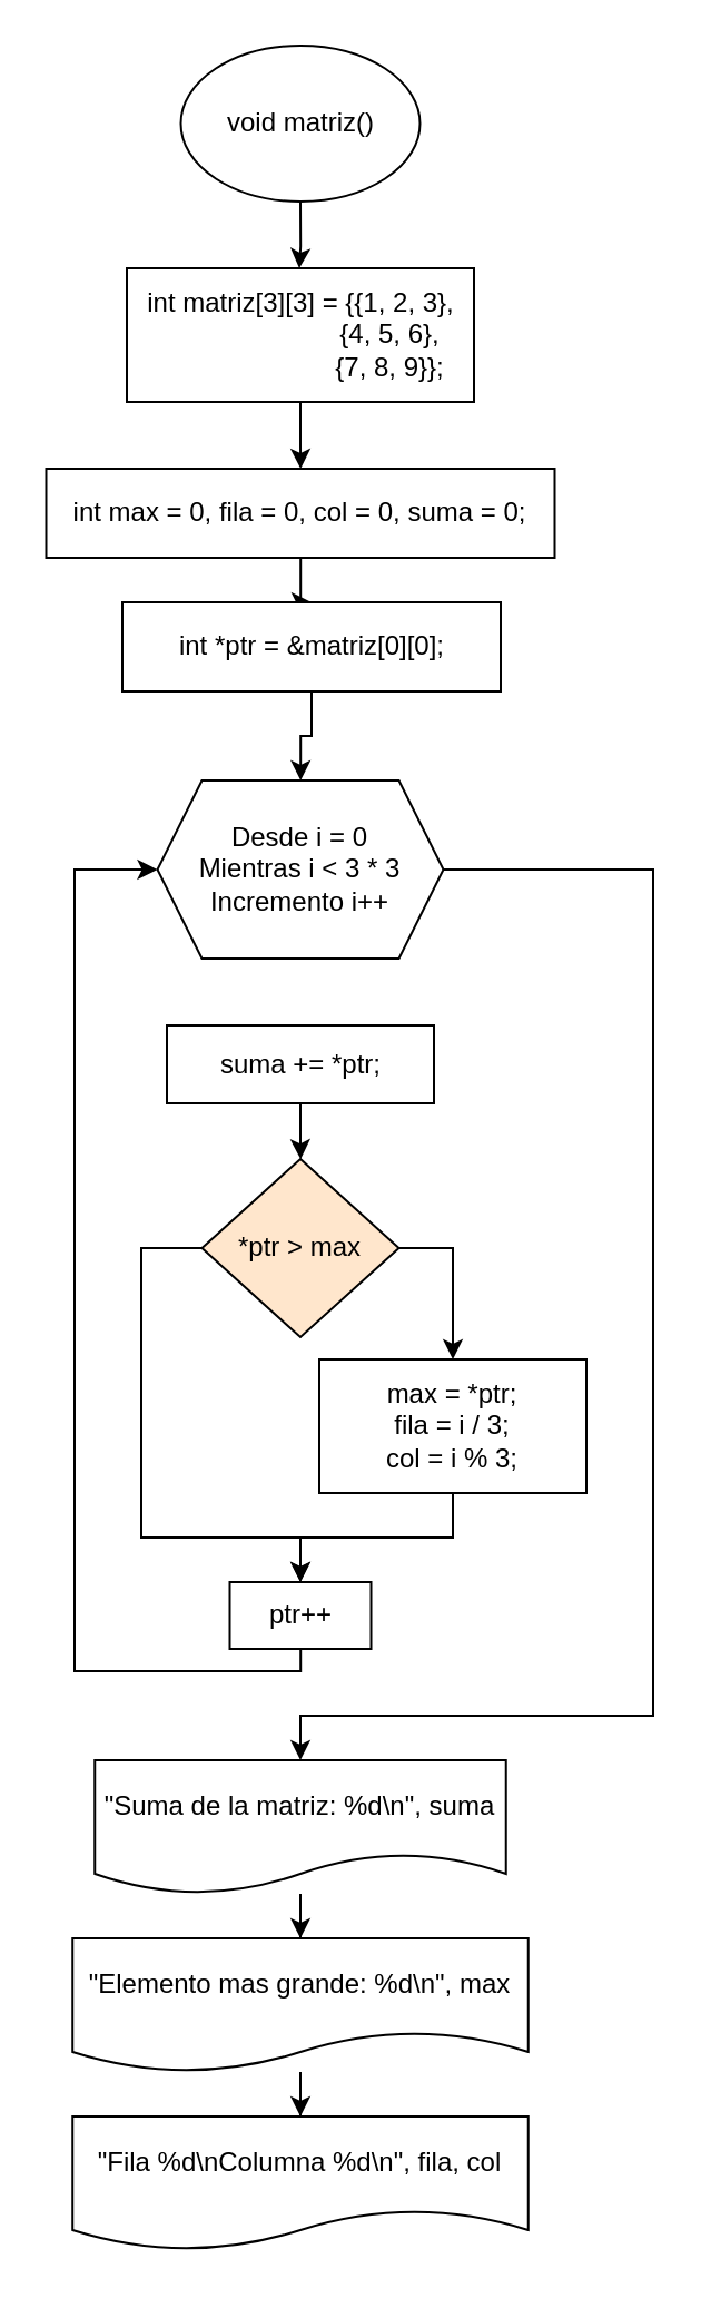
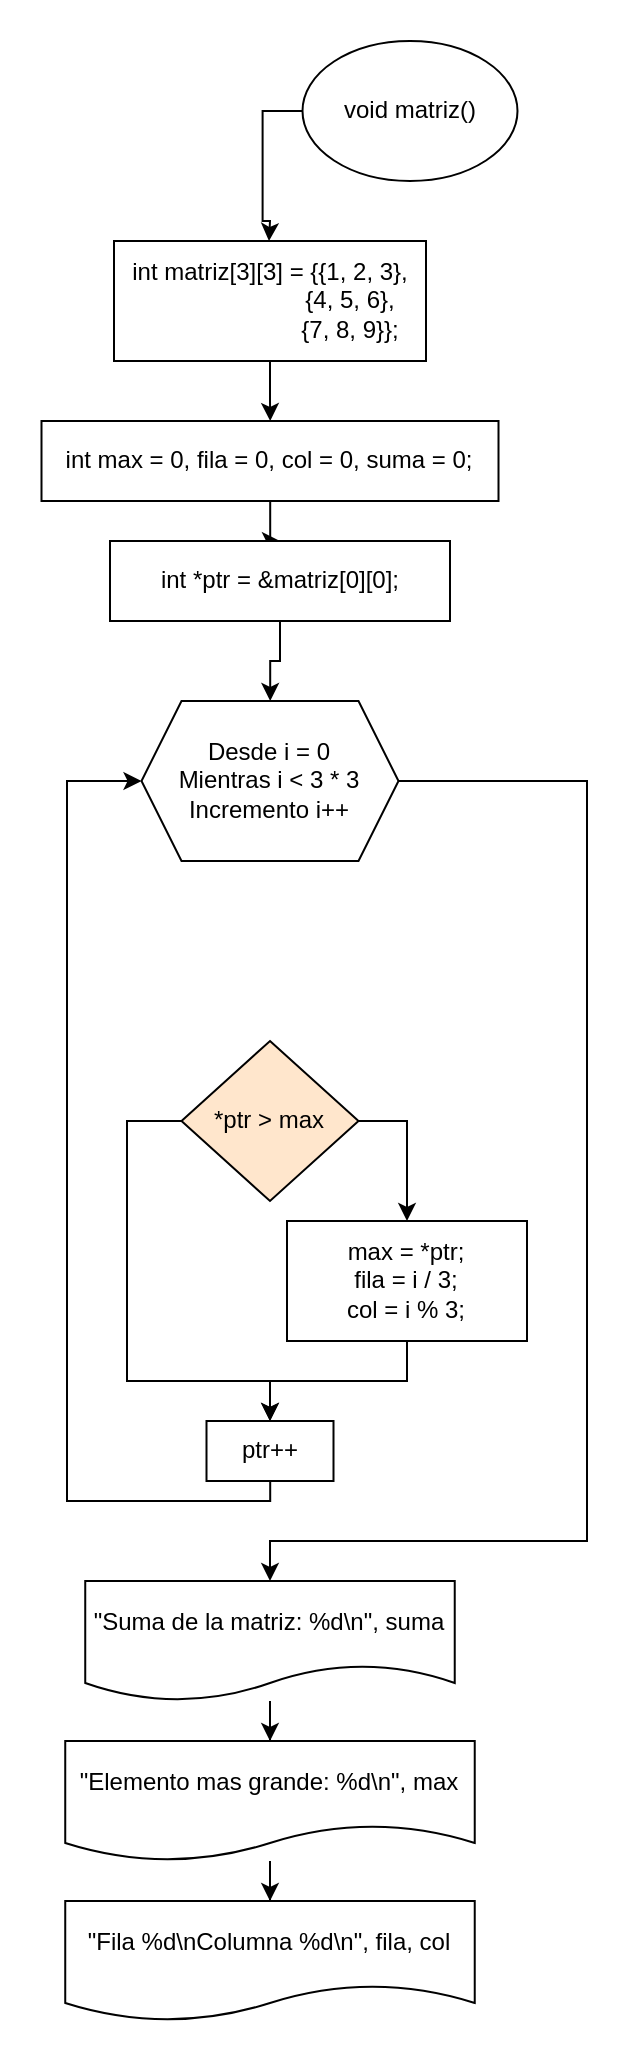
- <mxCell id="3" value="void matriz()" style="ellipse;whiteSpace=wrap;html=1;" vertex="1" parent="1"><mxGeometry x="80.75" y="20" width="107.5" height="70" as="geometry" /></mxCell>
+ <mxCell id="3" value="void matriz()" style="ellipse;whiteSpace=wrap;html=1;" vertex="1" parent="1"><mxGeometry x="150.75" y="20" width="107.5" height="70" as="geometry" /></mxCell>
- <mxCell id="13" value="suma += *ptr;" style="rounded=0;whiteSpace=wrap;html=1;" vertex="1" parent="1"><mxGeometry x="74.5" y="460" width="120" height="35" as="geometry" /></mxCell>
- <mxCell id="12" value="" style="edgeStyle=orthogonalEdgeStyle;rounded=0;orthogonalLoop=1;jettySize=auto;html=1;" edge="1" parent="1" source="13" target="16"><mxGeometry relative="1" as="geometry" /></mxCell>
